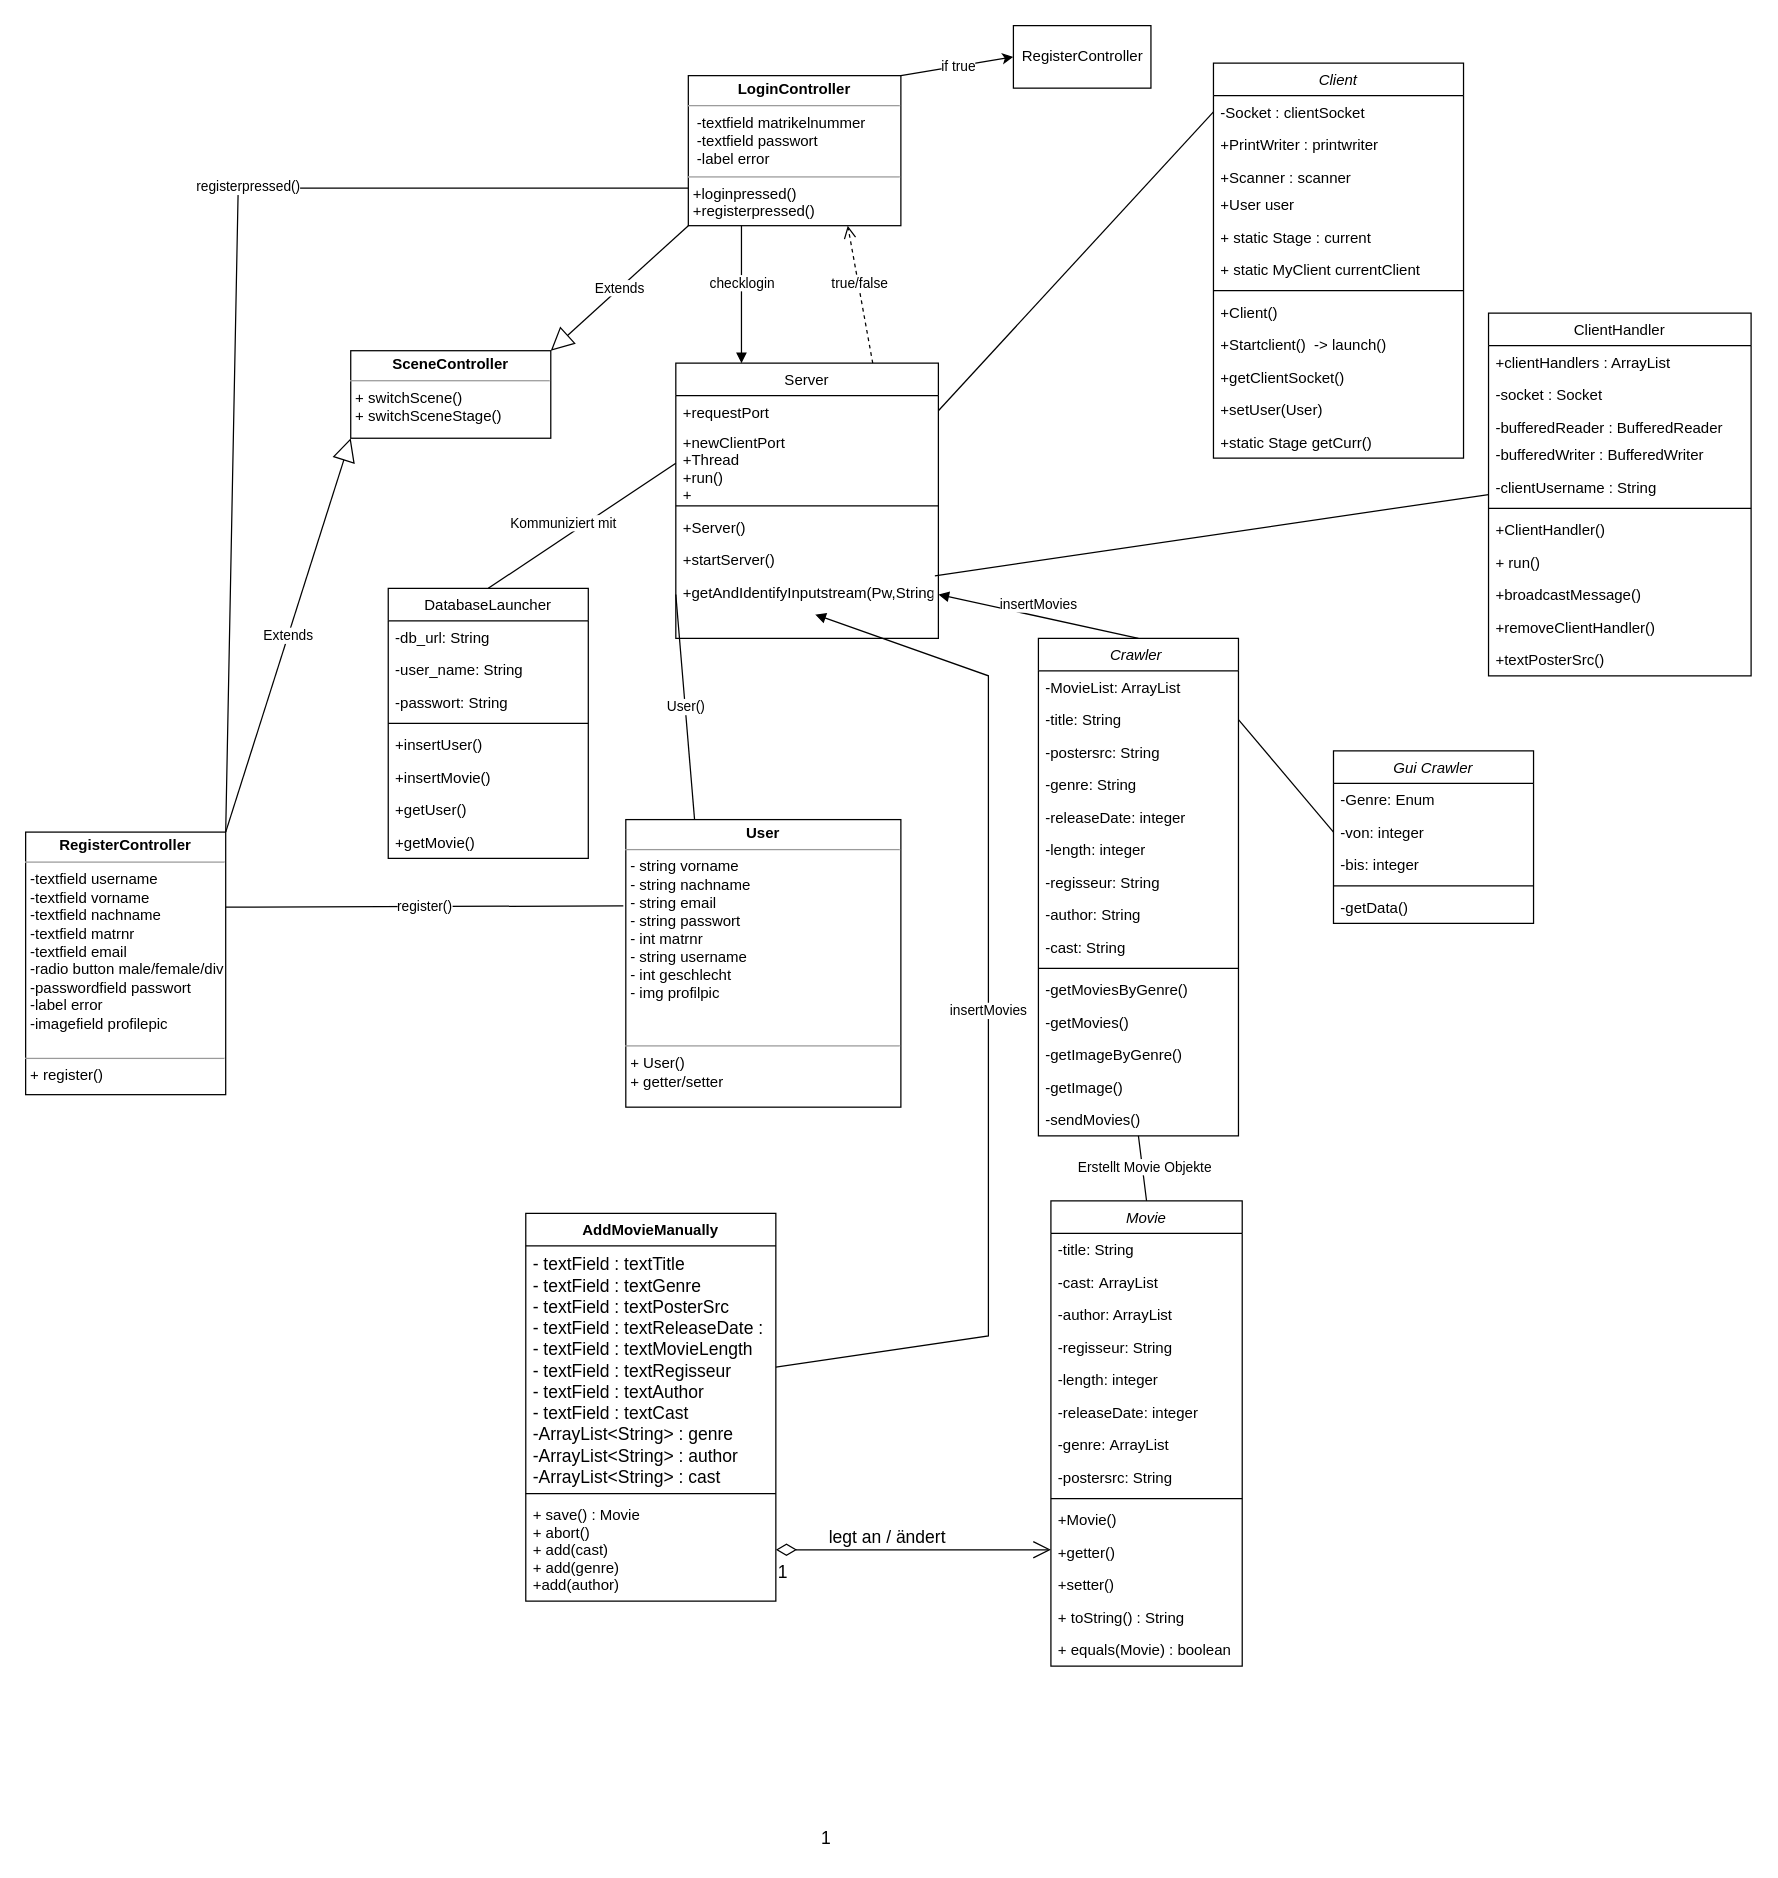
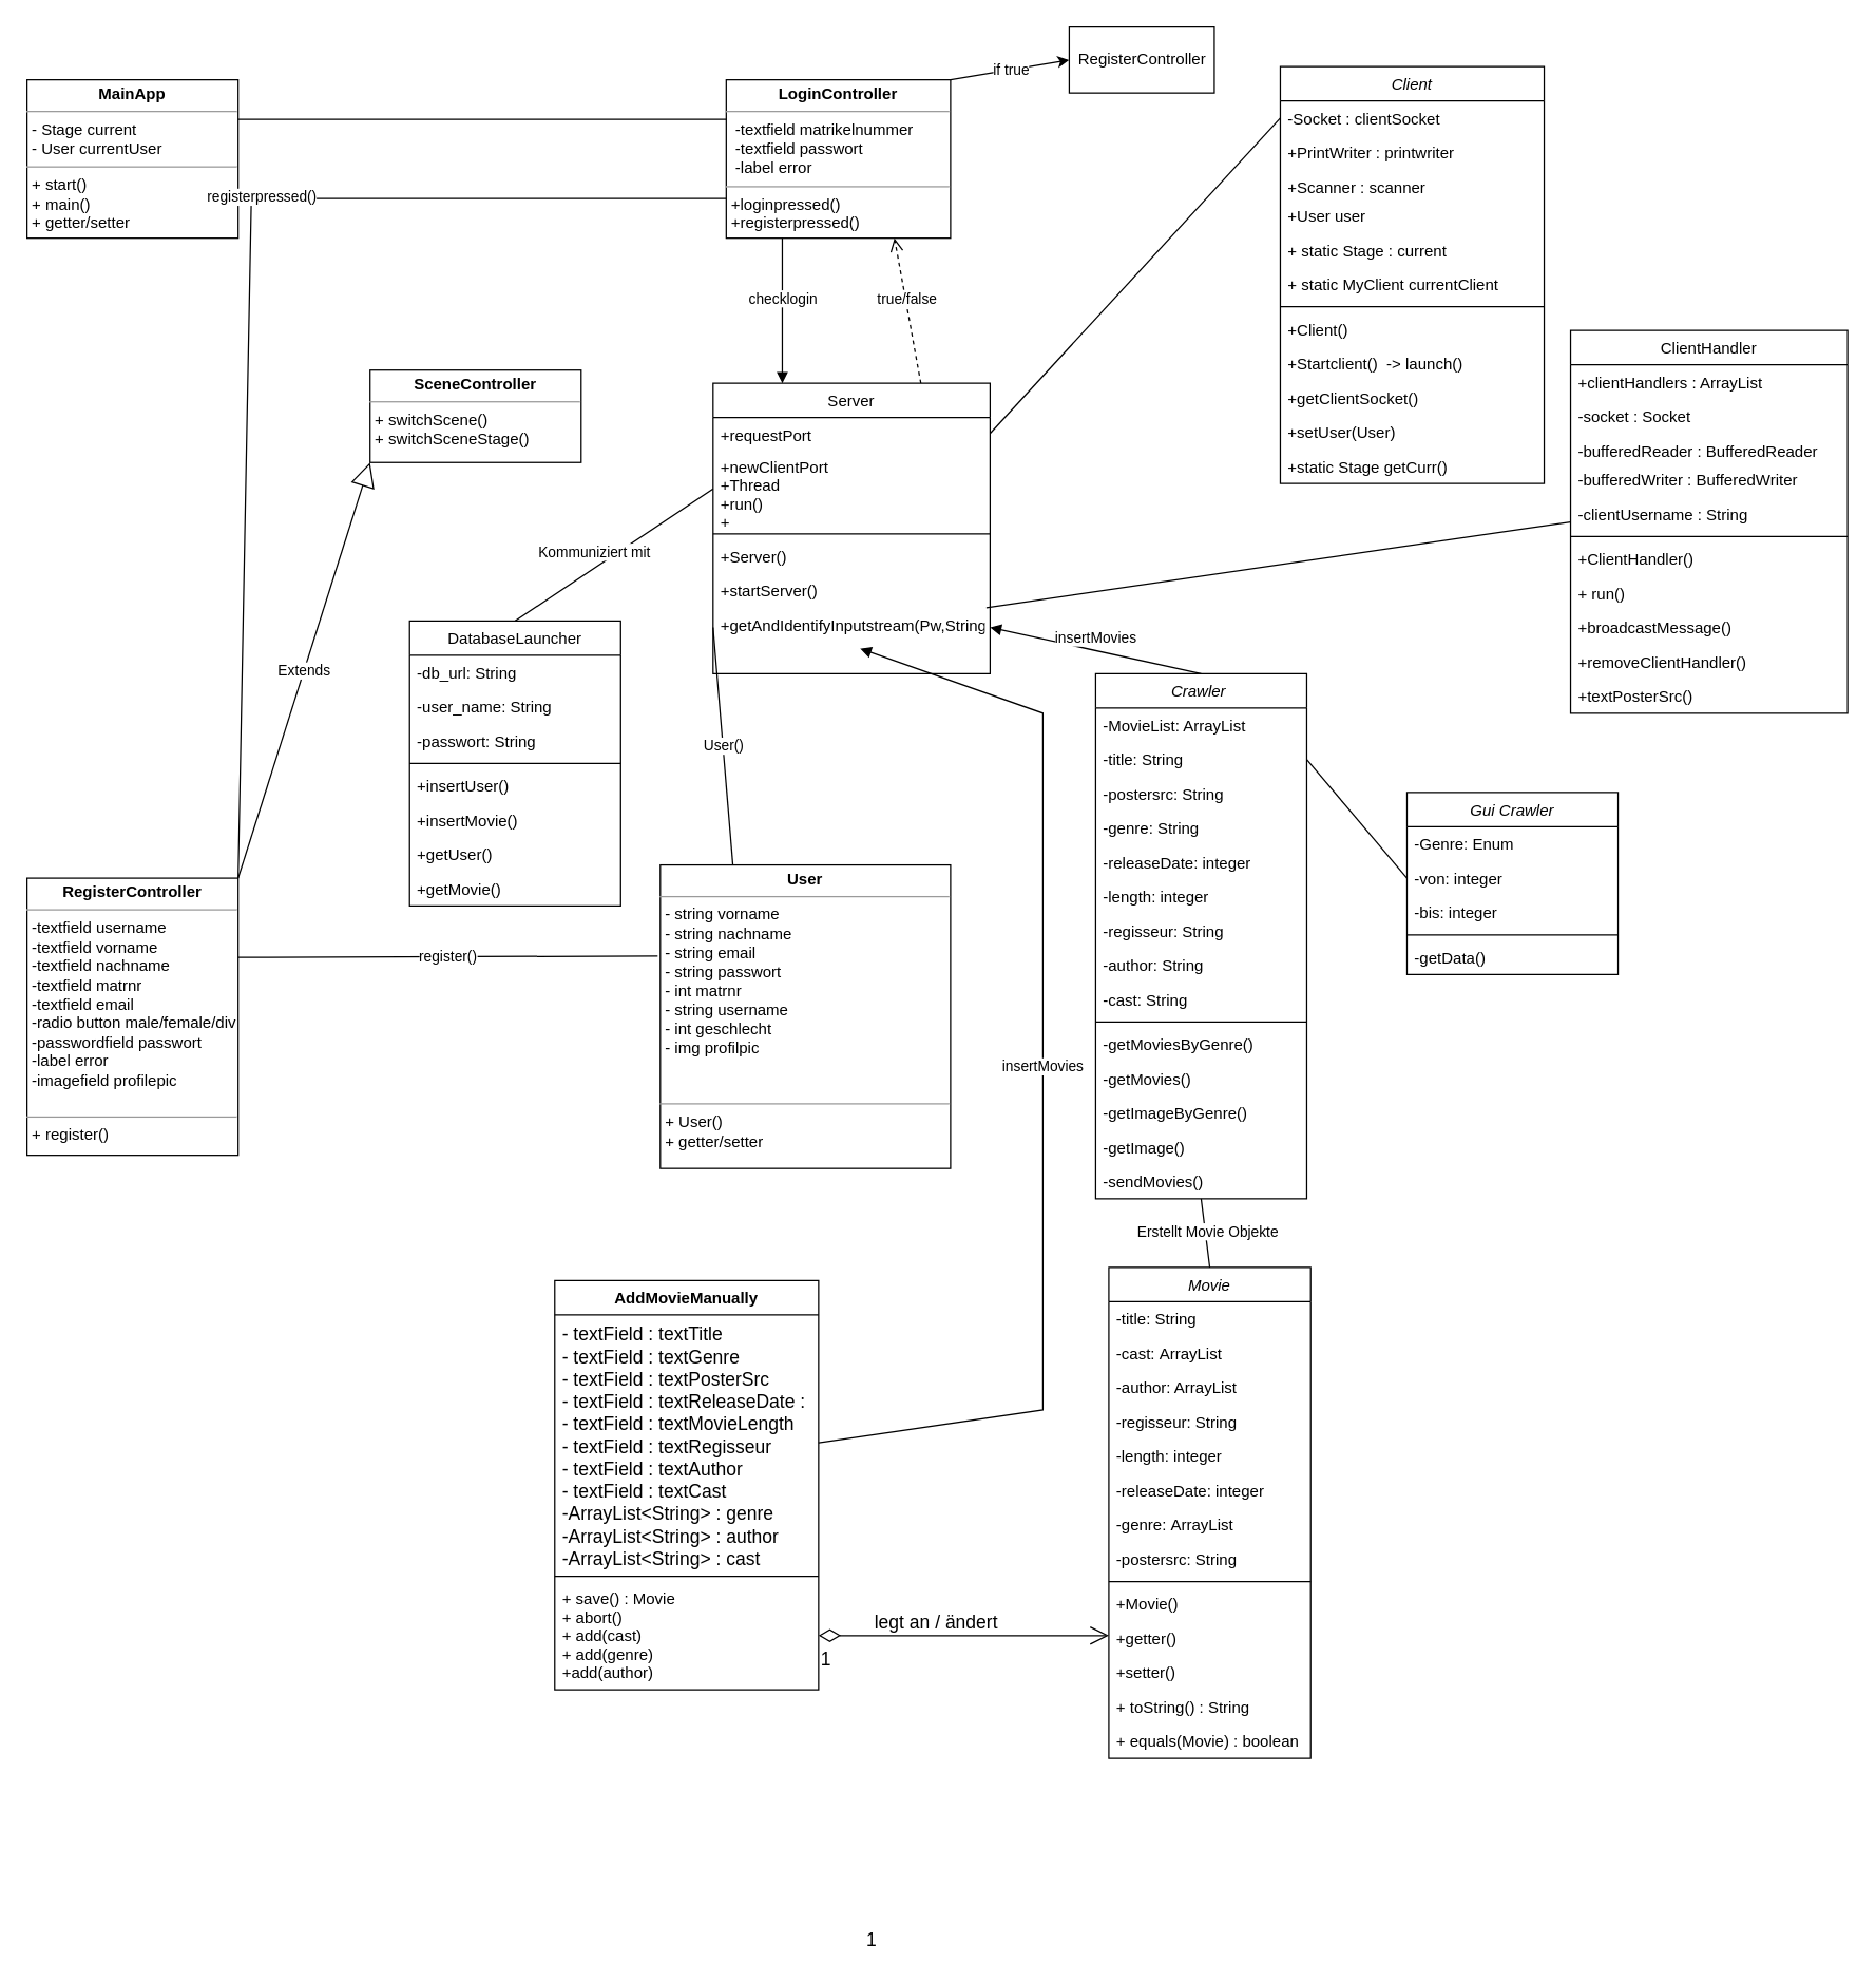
+ <mxCell id="60" value="" style="endArrow=none;html=1;rounded=0;exitX=1;exitY=0.25;exitDx=0;exitDy=0;entryX=0;entryY=0.25;entryDx=0;entryDy=0;" parent="1" source="55" target="51" edge="1"><mxGeometry width="50" height="50" relative="1" as="geometry"><mxPoint x="360" y="430" as="sourcePoint" /><mxPoint x="540" y="90" as="targetPoint" /></mxGeometry></mxCell>
+ <mxCell id="55" value="&lt;p style=&quot;margin: 0px ; margin-top: 4px ; text-align: center&quot;&gt;&lt;b&gt;MainApp&lt;/b&gt;&lt;/p&gt;&lt;hr size=&quot;1&quot;&gt;&lt;p style=&quot;margin: 0px ; margin-left: 4px&quot;&gt;- Stage current&lt;/p&gt;&lt;p style=&quot;margin: 0px ; margin-left: 4px&quot;&gt;- User currentUser&lt;/p&gt;&lt;hr size=&quot;1&quot;&gt;&lt;p style=&quot;margin: 0px ; margin-left: 4px&quot;&gt;+ start()&lt;/p&gt;&lt;p style=&quot;margin: 0px ; margin-left: 4px&quot;&gt;+ main()&lt;/p&gt;&lt;p style=&quot;margin: 0px ; margin-left: 4px&quot;&gt;+ getter/setter&lt;/p&gt;&lt;p style=&quot;margin: 0px ; margin-left: 4px&quot;&gt;&lt;br&gt;&lt;/p&gt;" style="verticalAlign=top;align=left;overflow=fill;fontSize=12;fontFamily=Helvetica;html=1;" parent="1" vertex="1"><mxGeometry x="20" y="60" width="160" height="120" as="geometry" /></mxCell>
- <mxCell id="56" value="Extends" style="endArrow=block;endSize=16;endFill=0;html=1;rounded=0;exitX=0;exitY=1;exitDx=0;exitDy=0;entryX=1;entryY=0;entryDx=0;entryDy=0;" parent="1" source="51" target="52" edge="1"><mxGeometry width="160" relative="1" as="geometry"><mxPoint x="300" y="400" as="sourcePoint" /><mxPoint x="460" y="400" as="targetPoint" /></mxGeometry></mxCell>
